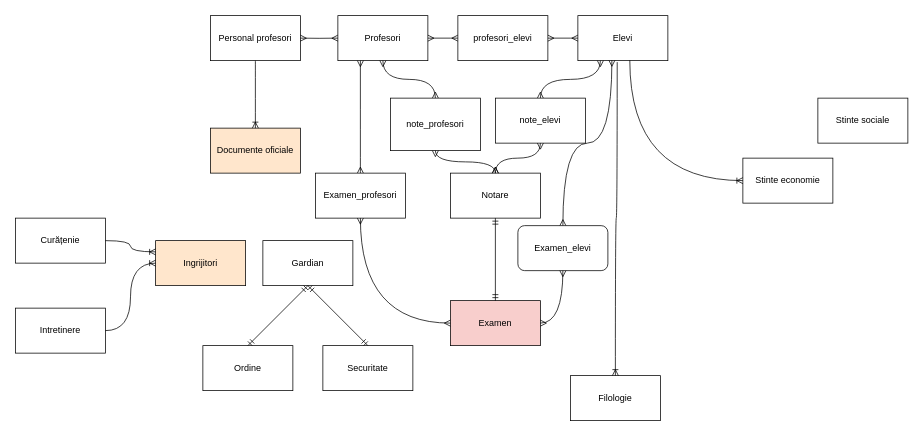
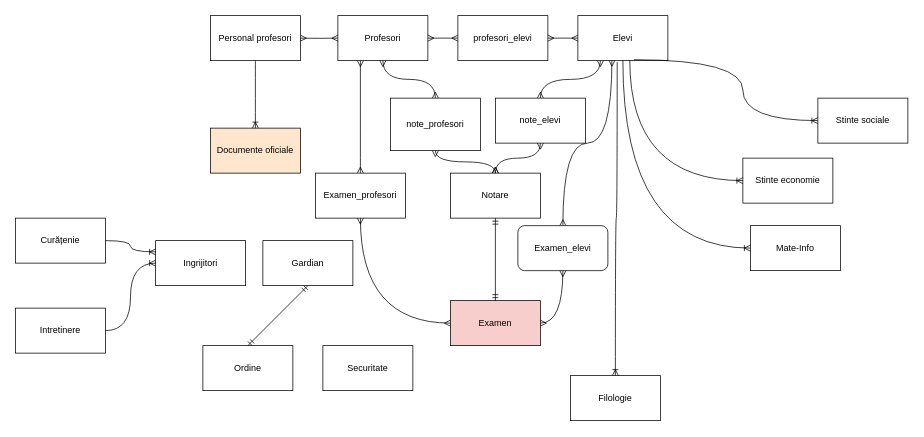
+ <mxCell id="21" value="" style="edgeStyle=orthogonalEdgeStyle;fontSize=12;html=1;endArrow=ERoneToMany;rounded=0;exitX=0.623;exitY=0.98;exitDx=0;exitDy=0;entryX=0;entryY=0.5;entryDx=0;entryDy=0;curved=1;exitPerimeter=0;" edge="1" parent="1" source="2" target="9"><mxGeometry width="100" height="100" relative="1" as="geometry"><mxPoint x="770" y="90" as="sourcePoint" /><mxPoint x="810" y="200" as="targetPoint" /></mxGeometry></mxCell>
+ <mxCell id="19" value="" style="edgeStyle=orthogonalEdgeStyle;fontSize=12;html=1;endArrow=ERoneToMany;rounded=0;exitX=0.5;exitY=1;exitDx=0;exitDy=0;entryX=0;entryY=0.5;entryDx=0;entryDy=0;curved=1;" edge="1" parent="1" source="2" target="8"><mxGeometry width="100" height="100" relative="1" as="geometry"><mxPoint x="690" y="210" as="sourcePoint" /><mxPoint x="790" y="110" as="targetPoint" /></mxGeometry></mxCell>
+ <mxCell id="8" value="Mate-Info" style="rounded=0;whiteSpace=wrap;html=1;" vertex="1" parent="1"><mxGeometry x="1000" y="300" width="120" height="60" as="geometry" /></mxCell>
- <mxCell id="4" value="Ingrijitori" style="whiteSpace=wrap;html=1;fillColor=#ffe6cc;" vertex="1" parent="1"><mxGeometry x="207" y="320" width="120" height="60" as="geometry" /></mxCell>
+ <mxCell id="4" value="Ingrijitori" style="whiteSpace=wrap;html=1;" vertex="1" parent="1"><mxGeometry x="207" y="320" width="120" height="60" as="geometry" /></mxCell>
- <mxCell id="30" value="" style="fontSize=12;html=1;endArrow=ERmandOne;startArrow=ERmandOne;rounded=0;entryX=0.5;entryY=1;entryDx=0;entryDy=0;exitX=0.5;exitY=0;exitDx=0;exitDy=0;" edge="1" parent="1" source="16" target="5"><mxGeometry width="100" height="100" relative="1" as="geometry"><mxPoint x="439.5" y="470" as="sourcePoint" /><mxPoint x="439.5" y="380" as="targetPoint" /></mxGeometry></mxCell>
